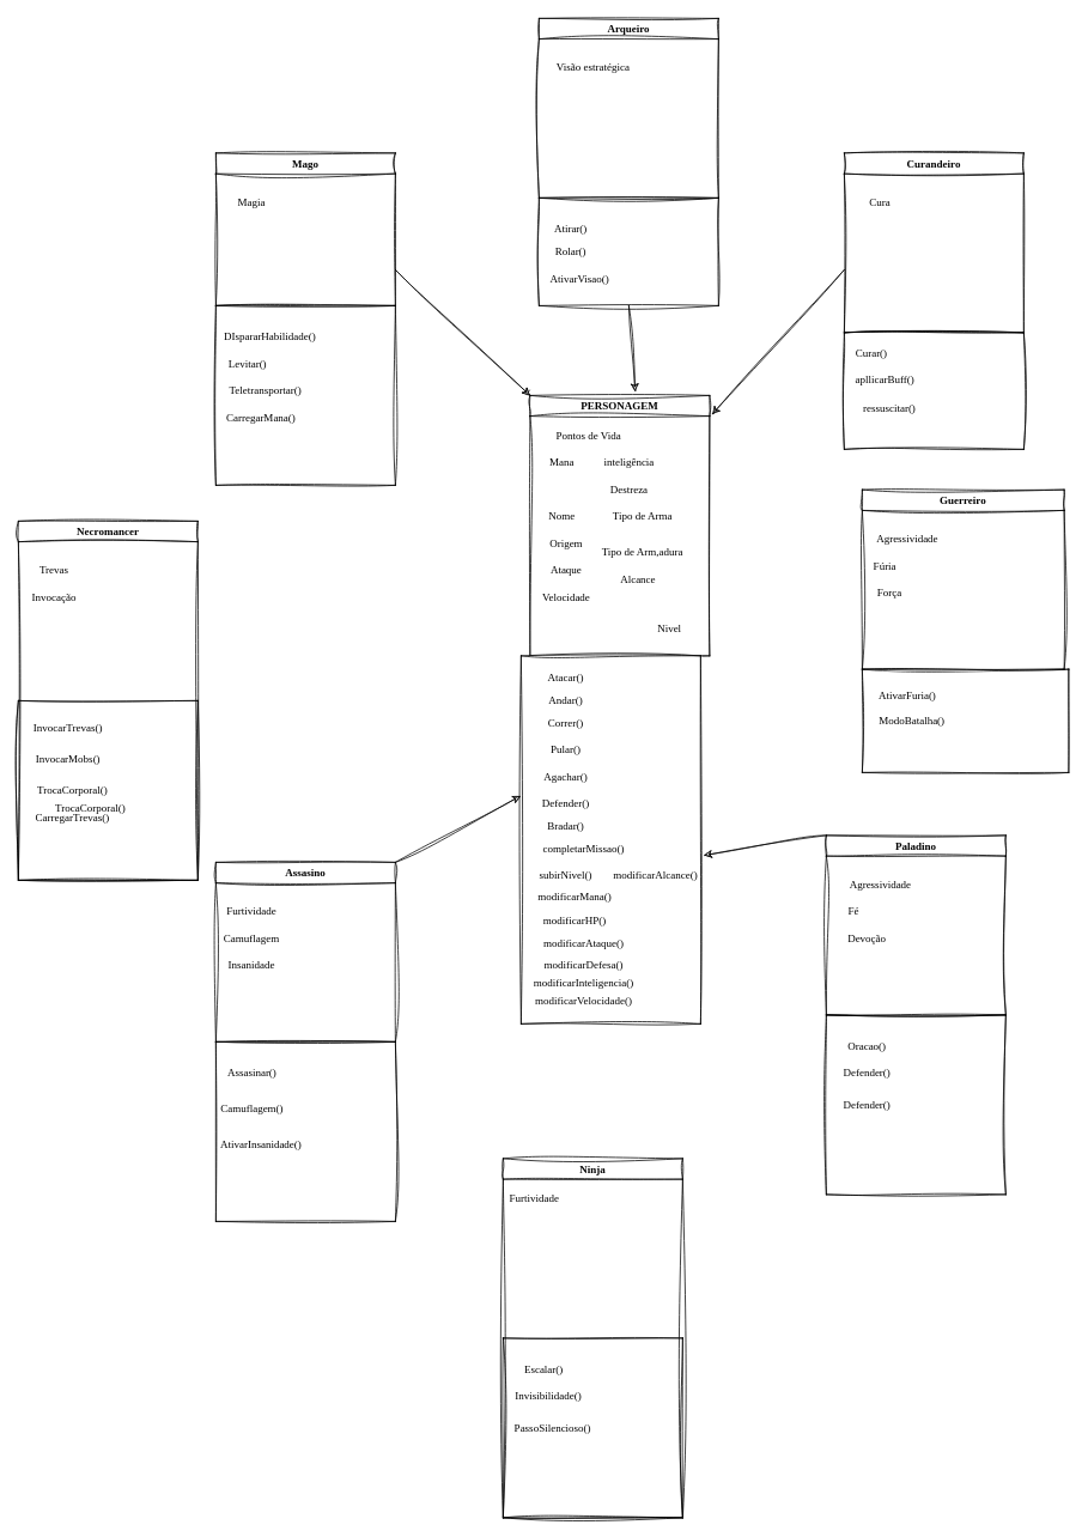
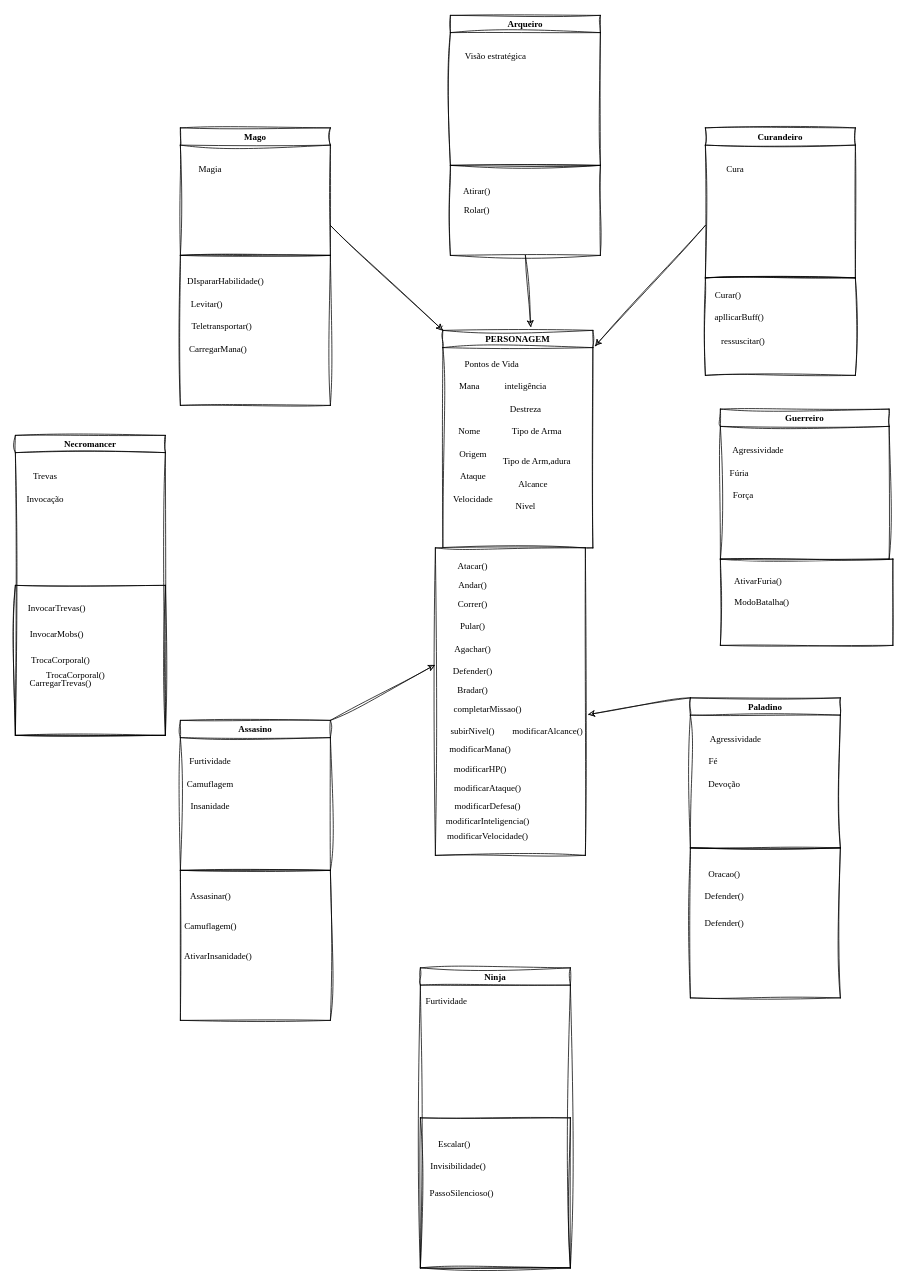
- <mxCell id="48" value="AtivarVisao()" style="text;html=1;align=center;verticalAlign=middle;resizable=0;points=[];autosize=1;strokeColor=none;fillColor=none;fontFamily=Architects Daughter;fontSource=https%3A%2F%2Ffonts.googleapis.com%2Fcss%3Ffamily%3DArchitects%2BDaughter;" parent="45" vertex="1"><mxGeometry y="75" width="90" height="30" as="geometry" /></mxCell>
- <mxCell id="14" value="Nivel" style="text;html=1;align=center;verticalAlign=middle;resizable=0;points=[];autosize=1;strokeColor=none;fillColor=none;fontFamily=Architects Daughter;fontSource=https%3A%2F%2Ffonts.googleapis.com%2Fcss%3Ffamily%3DArchitects%2BDaughter;" parent="2" vertex="1"><mxGeometry x="130" y="245" width="50" height="30" as="geometry" /></mxCell>
+ <mxCell id="14" value="Nivel" style="text;html=1;align=center;verticalAlign=middle;resizable=0;points=[];autosize=1;strokeColor=none;fillColor=none;fontFamily=Architects Daughter;fontSource=https%3A%2F%2Ffonts.googleapis.com%2Fcss%3Ffamily%3DArchitects%2BDaughter;" parent="2" vertex="1"><mxGeometry x="85" y="220" width="50" height="30" as="geometry" /></mxCell>
